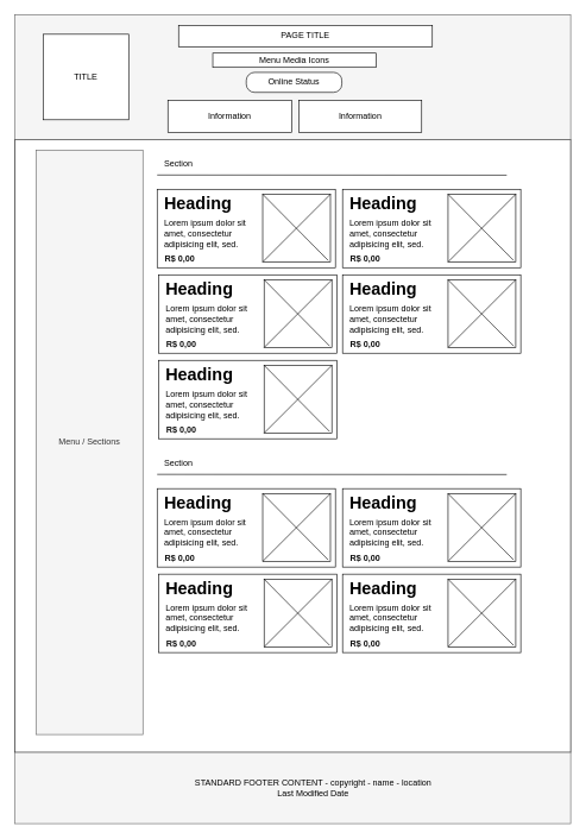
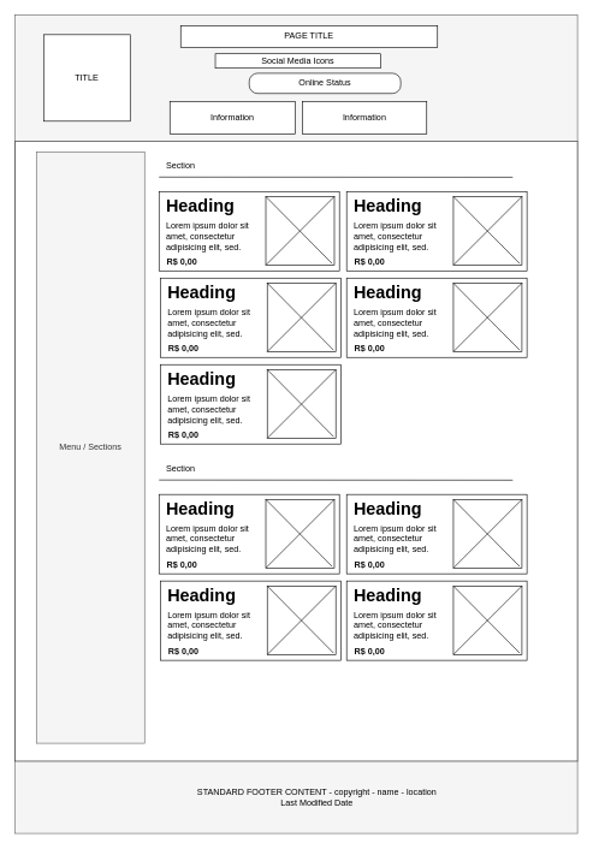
- <mxCell id="9" value="Menu Media Icons" style="rounded=0;whiteSpace=wrap;html=1;" vertex="1" parent="1"><mxGeometry x="298" y="74" width="229" height="20" as="geometry" /></mxCell>
+ <mxCell id="9" value="Social Media Icons" style="rounded=0;whiteSpace=wrap;html=1;" vertex="1" parent="1"><mxGeometry x="298" y="74" width="229" height="20" as="geometry" /></mxCell>
- <mxCell id="8" value="Online Status" style="rounded=1;whiteSpace=wrap;html=1;arcSize=41;" vertex="1" parent="1"><mxGeometry x="345" y="101" width="134" height="28" as="geometry" /></mxCell>
+ <mxCell id="8" value="Online Status" style="rounded=1;whiteSpace=wrap;html=1;arcSize=41;" vertex="1" parent="1"><mxGeometry x="345" y="101" width="210" height="28" as="geometry" /></mxCell>
